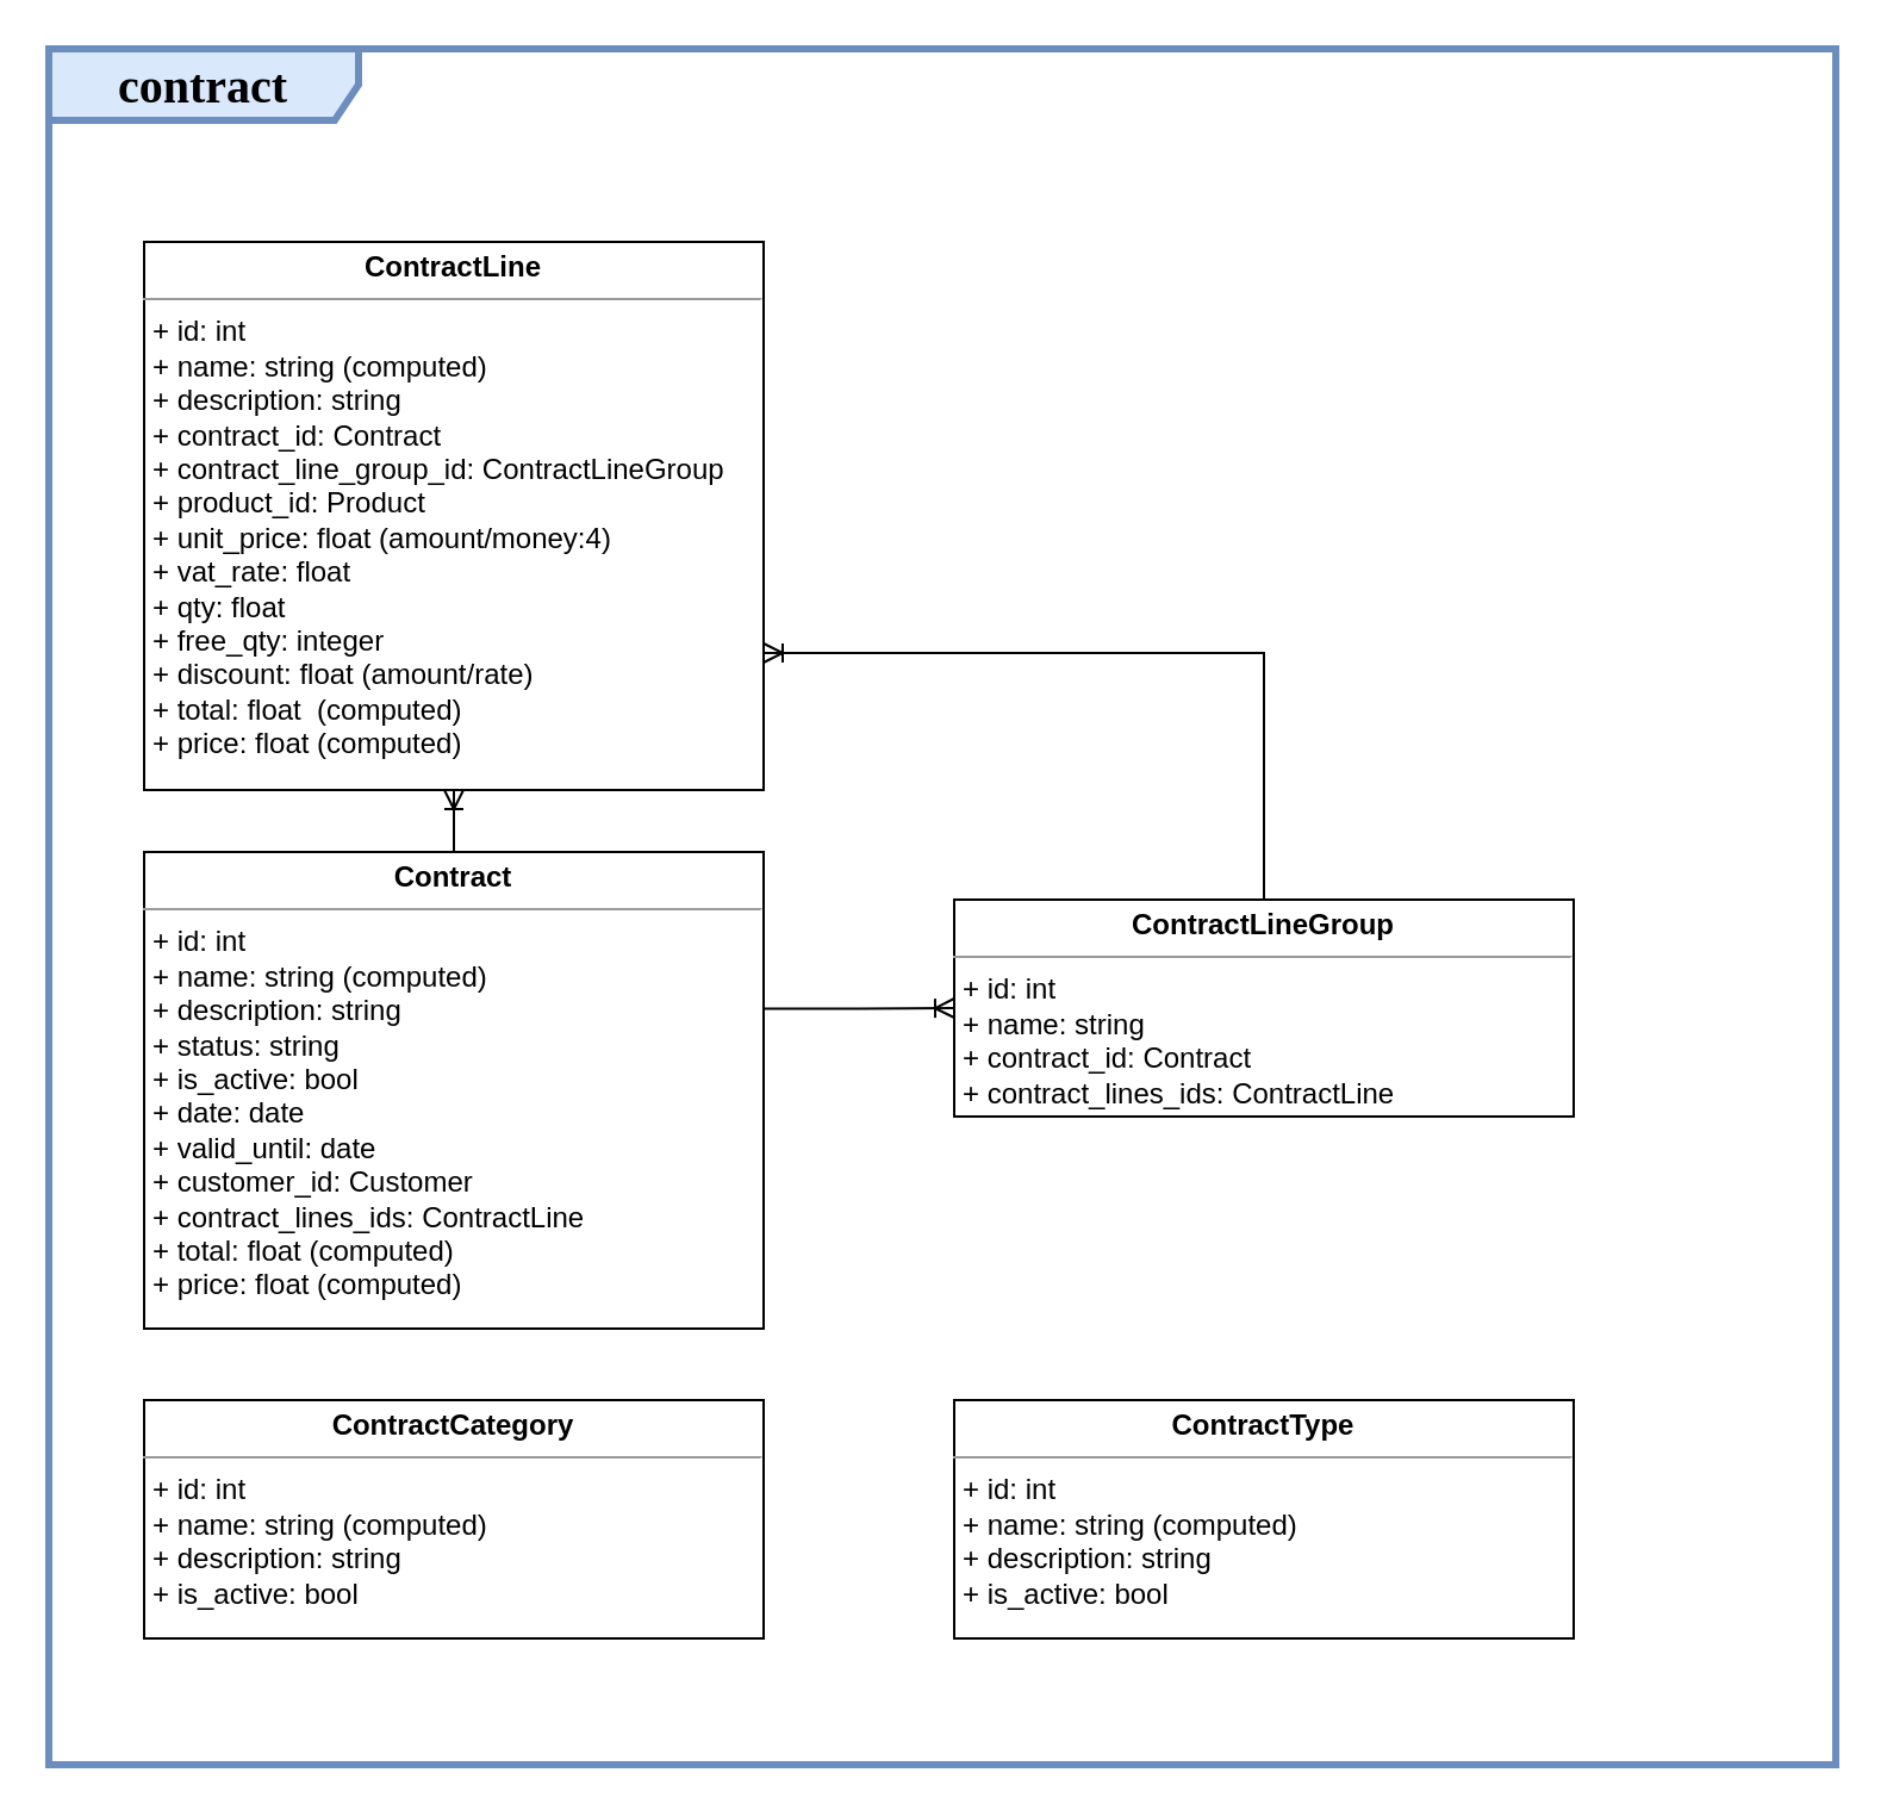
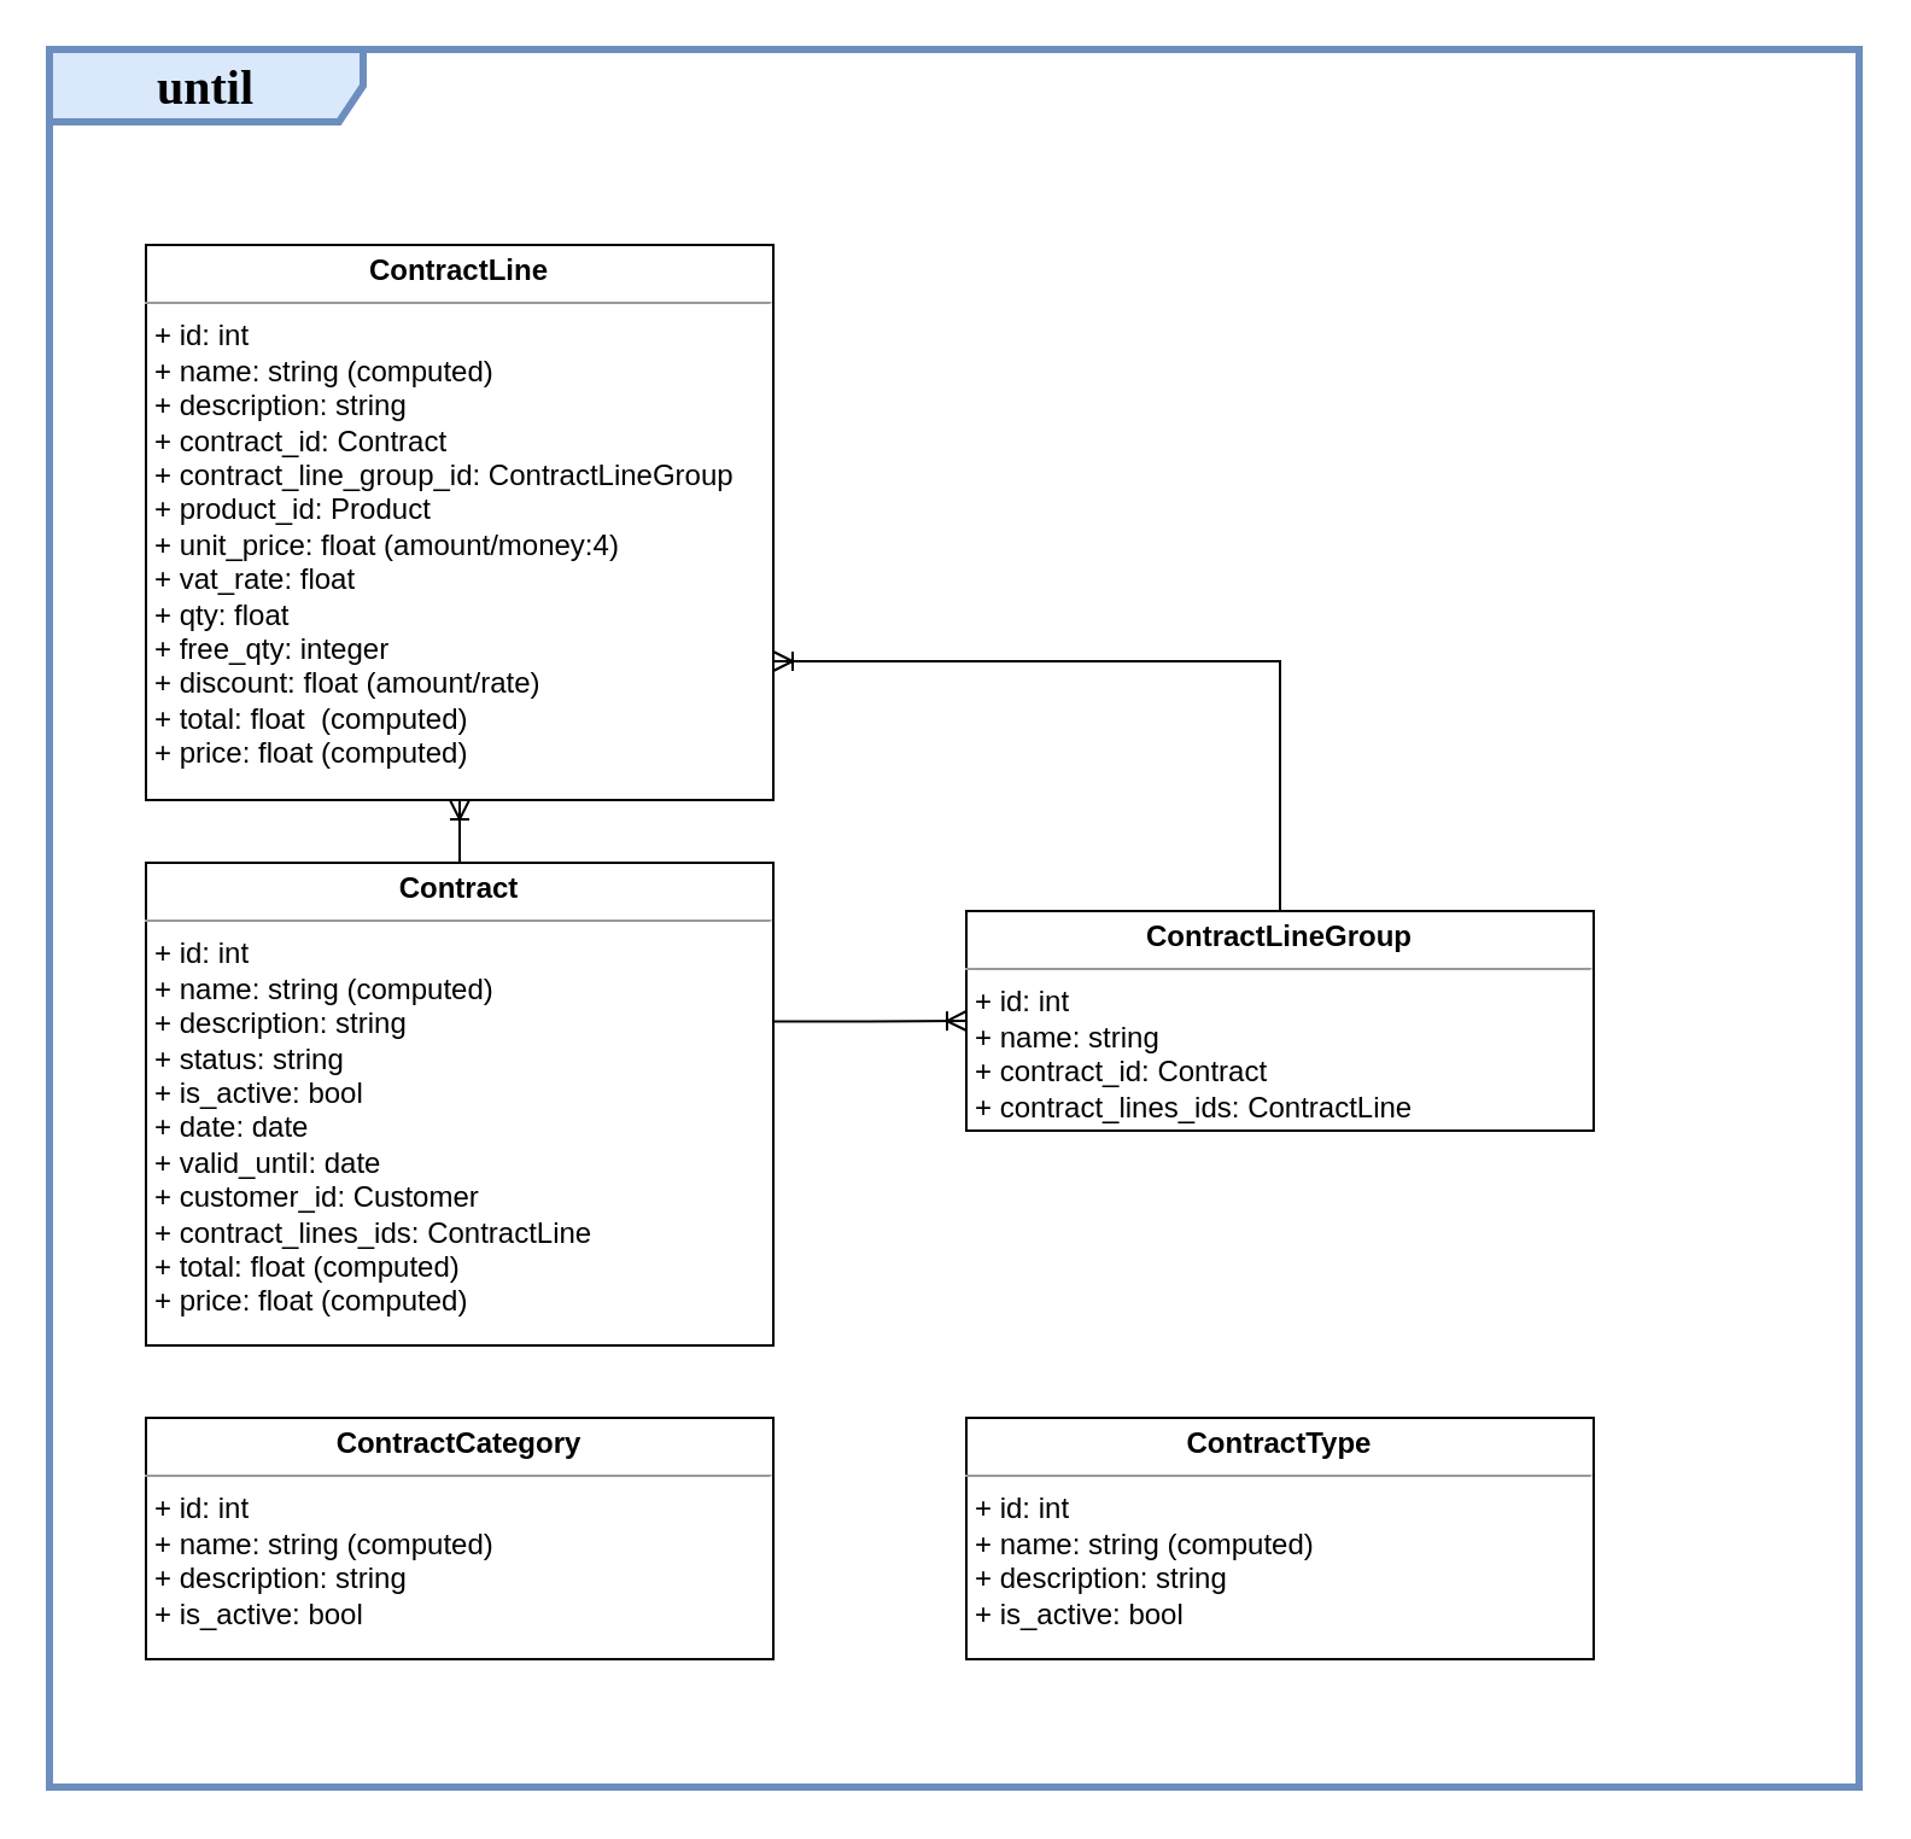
- <mxCell id="2" value="&lt;font style=&quot;font-size: 20px;&quot;&gt;&lt;b&gt;contract&lt;/b&gt;&lt;/font&gt;" style="shape=umlFrame;whiteSpace=wrap;html=1;rounded=0;shadow=0;comic=0;labelBackgroundColor=none;strokeWidth=3;fontFamily=Verdana;fontSize=10;align=center;width=130;height=30;fillColor=#dae8fc;strokeColor=#6c8ebf;" vertex="1" parent="1"><mxGeometry x="20" y="20" width="750" height="720" as="geometry" /></mxCell>
+ <mxCell id="2" value="&lt;font style=&quot;font-size: 20px;&quot;&gt;&lt;b&gt;until&lt;/b&gt;&lt;/font&gt;" style="shape=umlFrame;whiteSpace=wrap;html=1;rounded=0;shadow=0;comic=0;labelBackgroundColor=none;strokeWidth=3;fontFamily=Verdana;fontSize=10;align=center;width=130;height=30;fillColor=#dae8fc;strokeColor=#6c8ebf;" vertex="1" parent="1"><mxGeometry x="20" y="20" width="750" height="720" as="geometry" /></mxCell>
